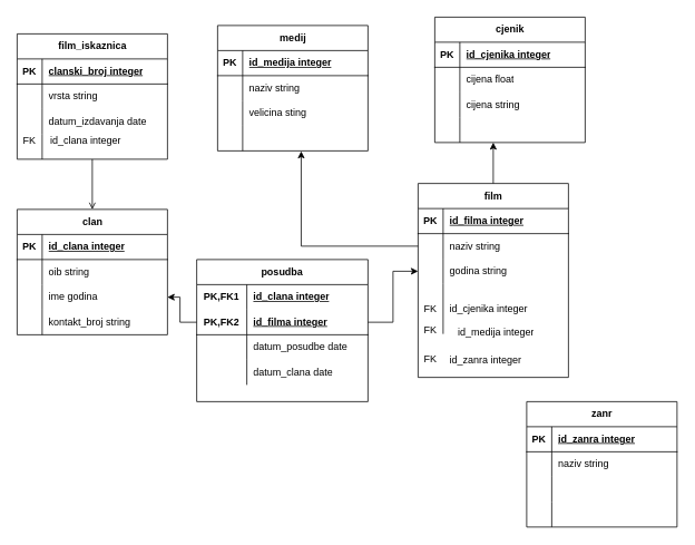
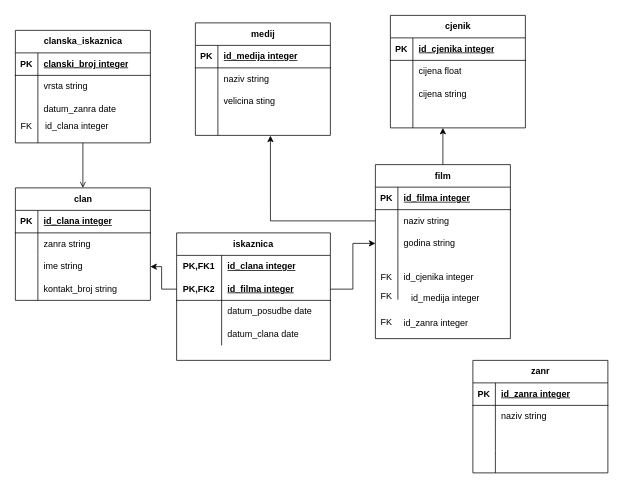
- <mxCell id="16" value="film_iskaznica" style="shape=table;startSize=30;container=1;collapsible=1;childLayout=tableLayout;fixedRows=1;rowLines=0;fontStyle=1;align=center;resizeLast=1;html=1;" vertex="1" parent="1"><mxGeometry x="20" y="40" width="180" height="150" as="geometry" /></mxCell>
+ <mxCell id="16" value="clanska_iskaznica" style="shape=table;startSize=30;container=1;collapsible=1;childLayout=tableLayout;fixedRows=1;rowLines=0;fontStyle=1;align=center;resizeLast=1;html=1;" vertex="1" parent="1"><mxGeometry x="20" y="40" width="180" height="150" as="geometry" /></mxCell>
- <mxCell id="25" value="datum_izdavanja date" style="shape=partialRectangle;connectable=0;fillColor=none;top=0;left=0;bottom=0;right=0;align=left;spacingLeft=6;overflow=hidden;whiteSpace=wrap;html=1;" vertex="1" parent="23"><mxGeometry x="30" width="150" height="30" as="geometry"><mxRectangle width="150" height="30" as="alternateBounds" /></mxGeometry></mxCell>
+ <mxCell id="25" value="datum_zanra date" style="shape=partialRectangle;connectable=0;fillColor=none;top=0;left=0;bottom=0;right=0;align=left;spacingLeft=6;overflow=hidden;whiteSpace=wrap;html=1;" vertex="1" parent="23"><mxGeometry x="30" width="150" height="30" as="geometry"><mxRectangle width="150" height="30" as="alternateBounds" /></mxGeometry></mxCell>
- <mxCell id="8" value="oib string" style="shape=partialRectangle;connectable=0;fillColor=none;top=0;left=0;bottom=0;right=0;align=left;spacingLeft=6;overflow=hidden;whiteSpace=wrap;html=1;" vertex="1" parent="6"><mxGeometry x="30" width="150" height="30" as="geometry"><mxRectangle width="150" height="30" as="alternateBounds" /></mxGeometry></mxCell>
+ <mxCell id="8" value="zanra string" style="shape=partialRectangle;connectable=0;fillColor=none;top=0;left=0;bottom=0;right=0;align=left;spacingLeft=6;overflow=hidden;whiteSpace=wrap;html=1;" vertex="1" parent="6"><mxGeometry x="30" width="150" height="30" as="geometry"><mxRectangle width="150" height="30" as="alternateBounds" /></mxGeometry></mxCell>
- <mxCell id="81" value="posudba" style="shape=table;startSize=30;container=1;collapsible=1;childLayout=tableLayout;fixedRows=1;rowLines=0;fontStyle=1;align=center;resizeLast=1;html=1;whiteSpace=wrap;" vertex="1" parent="1"><mxGeometry x="235" y="310" width="205" height="170" as="geometry" /></mxCell>
+ <mxCell id="81" value="iskaznica" style="shape=table;startSize=30;container=1;collapsible=1;childLayout=tableLayout;fixedRows=1;rowLines=0;fontStyle=1;align=center;resizeLast=1;html=1;whiteSpace=wrap;" vertex="1" parent="1"><mxGeometry x="235" y="310" width="205" height="170" as="geometry" /></mxCell>
- <mxCell id="11" value="ime godina&lt;span style=&quot;white-space: pre;&quot;&gt;&#09;&lt;/span&gt;&lt;span style=&quot;white-space: pre;&quot;&gt;&#09;&lt;/span&gt;" style="shape=partialRectangle;connectable=0;fillColor=none;top=0;left=0;bottom=0;right=0;align=left;spacingLeft=6;overflow=hidden;whiteSpace=wrap;html=1;" vertex="1" parent="9"><mxGeometry x="30" width="150" height="30" as="geometry"><mxRectangle width="150" height="30" as="alternateBounds" /></mxGeometry></mxCell>
+ <mxCell id="11" value="ime string&lt;span style=&quot;white-space: pre;&quot;&gt;&#09;&lt;/span&gt;&lt;span style=&quot;white-space: pre;&quot;&gt;&#09;&lt;/span&gt;" style="shape=partialRectangle;connectable=0;fillColor=none;top=0;left=0;bottom=0;right=0;align=left;spacingLeft=6;overflow=hidden;whiteSpace=wrap;html=1;" vertex="1" parent="9"><mxGeometry x="30" width="150" height="30" as="geometry"><mxRectangle width="150" height="30" as="alternateBounds" /></mxGeometry></mxCell>
